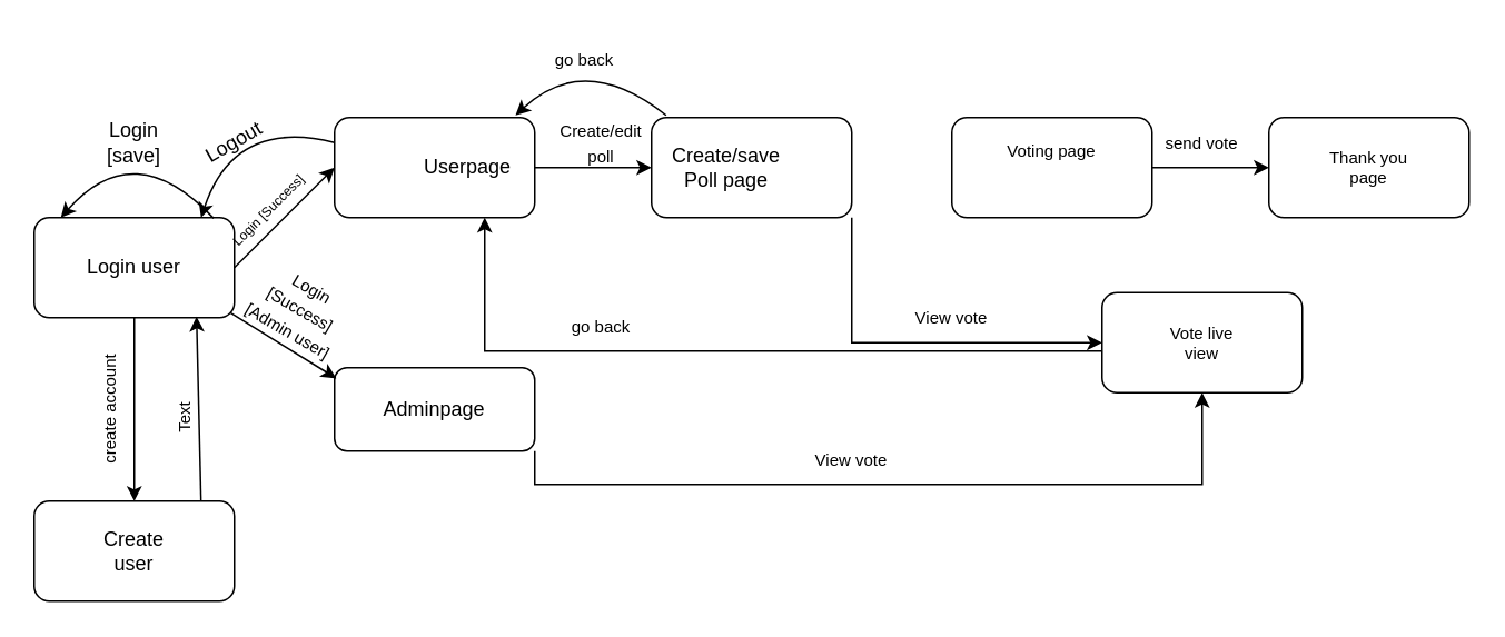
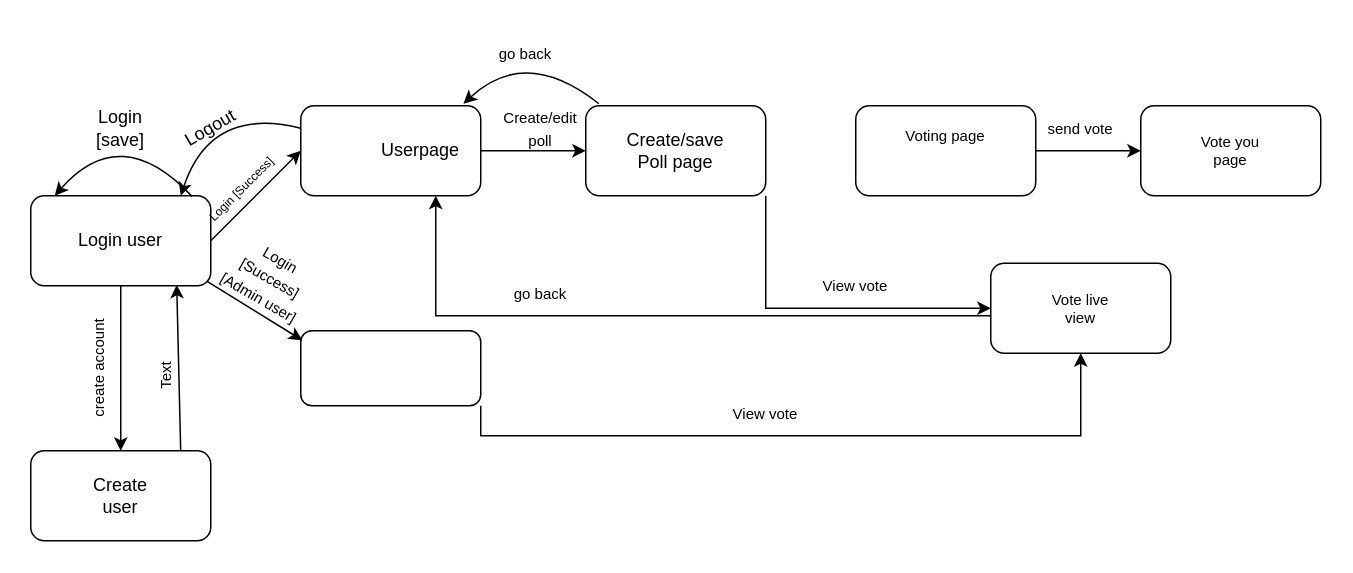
- <mxCell id="10" value="Create/save Poll page" style="text;html=1;strokeColor=none;fillColor=none;align=center;verticalAlign=middle;whiteSpace=wrap;rounded=0;" vertex="1" parent="1"><mxGeometry x="405" y="85" width="60" height="30" as="geometry" /></mxCell>
+ <mxCell id="10" value="Create/save Poll page" style="text;html=1;strokeColor=none;fillColor=none;align=center;verticalAlign=middle;whiteSpace=wrap;rounded=0;" vertex="1" parent="1"><mxGeometry x="420" y="85" width="60" height="30" as="geometry" /></mxCell>
- <mxCell id="37" value="Thank you page" style="text;html=1;strokeColor=none;fillColor=none;align=center;verticalAlign=middle;whiteSpace=wrap;rounded=0;fontSize=10;" vertex="1" parent="1"><mxGeometry x="790" y="85" width="60" height="30" as="geometry" /></mxCell>
+ <mxCell id="37" value="Vote you page" style="text;html=1;strokeColor=none;fillColor=none;align=center;verticalAlign=middle;whiteSpace=wrap;rounded=0;fontSize=10;" vertex="1" parent="1"><mxGeometry x="790" y="85" width="60" height="30" as="geometry" /></mxCell>
- <mxCell id="18" value="Adminpage" style="text;html=1;strokeColor=none;fillColor=none;align=center;verticalAlign=middle;whiteSpace=wrap;rounded=0;" vertex="1" parent="1"><mxGeometry x="230" y="230" width="60" height="30" as="geometry" /></mxCell>
